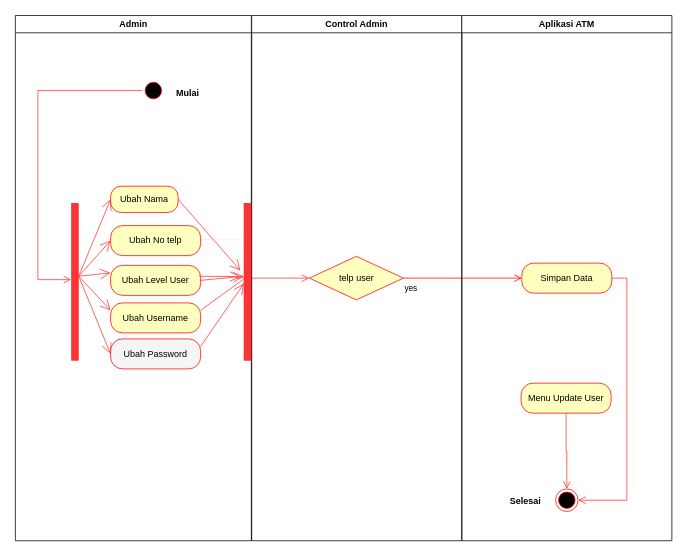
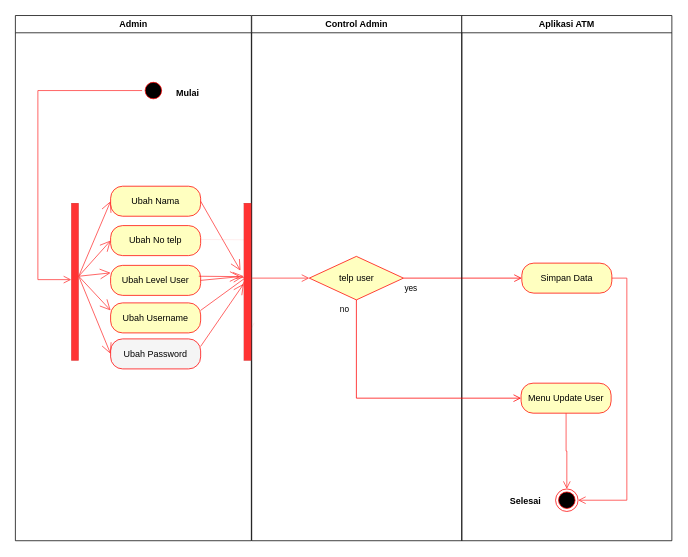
- <mxCell id="6" value="Ubah Nama" style="rounded=1;whiteSpace=wrap;html=1;arcSize=40;fontColor=#000000;fillColor=#ffffc0;strokeColor=#ff0000;" vertex="1" parent="2"><mxGeometry x="126.93" y="227.5" width="90" height="35" as="geometry" /></mxCell>
+ <mxCell id="6" value="Ubah Nama" style="rounded=1;whiteSpace=wrap;html=1;arcSize=40;fontColor=#000000;fillColor=#ffffc0;strokeColor=#ff0000;" vertex="1" parent="2"><mxGeometry x="126.93" y="227.5" width="120" height="40" as="geometry" /></mxCell>
+ <mxCell id="36" value="no" style="edgeStyle=orthogonalEdgeStyle;html=1;align=left;verticalAlign=bottom;endArrow=open;endSize=8;strokeColor=#ff0000;rounded=0;strokeWidth=1;exitX=0.5;exitY=1;exitDx=0;exitDy=0;entryX=0;entryY=0.5;entryDx=0;entryDy=0;" edge="1" parent="1" source="14" target="25"><mxGeometry x="-0.88" y="-24" relative="1" as="geometry"><mxPoint x="565" y="470" as="targetPoint" /><mxPoint x="495" y="475" as="sourcePoint" /><mxPoint as="offset" /></mxGeometry></mxCell>
